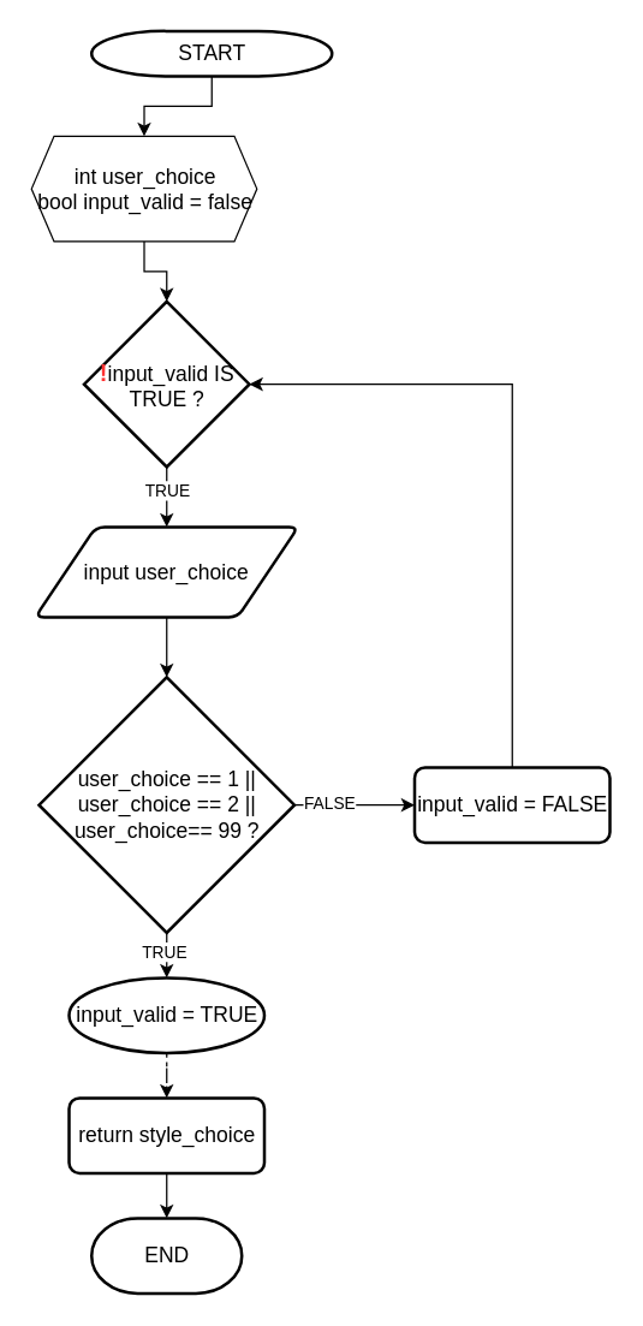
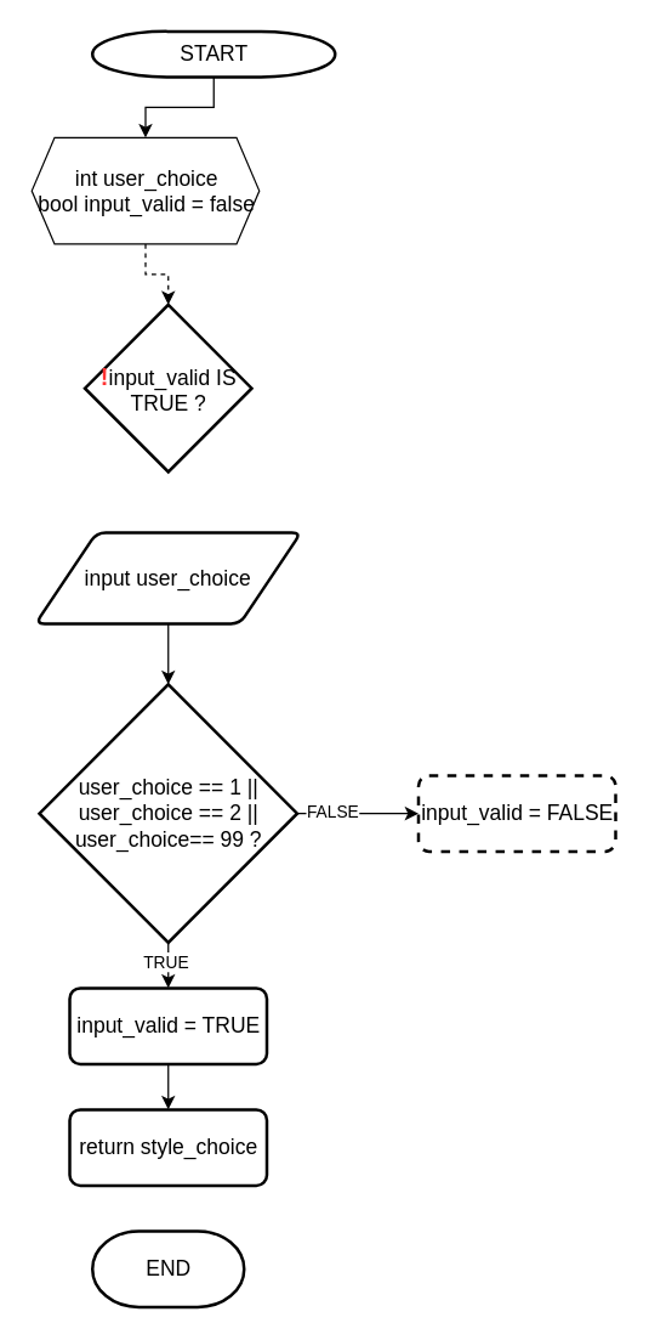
- <mxCell id="4" value="" style="edgeStyle=orthogonalEdgeStyle;rounded=0;orthogonalLoop=1;jettySize=auto;html=1;fontSize=14;" parent="1" source="5" target="8" edge="1"><mxGeometry relative="1" as="geometry" /></mxCell>
+ <mxCell id="4" value="" style="edgeStyle=orthogonalEdgeStyle;rounded=0;orthogonalLoop=1;jettySize=auto;html=1;fontSize=14;dashed=1;" parent="1" source="5" target="8" edge="1"><mxGeometry relative="1" as="geometry" /></mxCell>
- <mxCell id="22" style="edgeStyle=orthogonalEdgeStyle;rounded=0;orthogonalLoop=1;jettySize=auto;html=1;exitX=0.5;exitY=0;exitDx=0;exitDy=0;entryX=1;entryY=0.5;entryDx=0;entryDy=0;entryPerimeter=0;" parent="1" source="21" target="8" edge="1"><mxGeometry relative="1" as="geometry" /></mxCell>
- <mxCell id="6" value="" style="edgeStyle=orthogonalEdgeStyle;rounded=0;orthogonalLoop=1;jettySize=auto;html=1;fontSize=14;" parent="1" source="8" target="10" edge="1"><mxGeometry relative="1" as="geometry" /></mxCell>
- <mxCell id="7" value="TRUE" style="edgeLabel;html=1;align=center;verticalAlign=middle;resizable=0;points=[];" parent="6" vertex="1" connectable="0"><mxGeometry x="-0.27" relative="1" as="geometry"><mxPoint as="offset" /></mxGeometry></mxCell>
- <mxCell id="21" value="input_valid = FALSE" style="rounded=1;whiteSpace=wrap;html=1;absoluteArcSize=1;arcSize=14;strokeWidth=2;fontSize=14;" parent="1" vertex="1"><mxGeometry x="275.5" y="510" width="130" height="50" as="geometry" /></mxCell>
+ <mxCell id="21" value="input_valid = FALSE" style="rounded=1;whiteSpace=wrap;html=1;absoluteArcSize=1;arcSize=14;strokeWidth=2;fontSize=14;dashed=1;" parent="1" vertex="1"><mxGeometry x="275.5" y="510" width="130" height="50" as="geometry" /></mxCell>
- <mxCell id="17" value="input_valid = TRUE" style="ellipse;whiteSpace=wrap;html=1;absoluteArcSize=1;arcSize=14;strokeWidth=2;fontSize=14;" parent="1" vertex="1"><mxGeometry x="45.5" y="650" width="130" height="50" as="geometry" /></mxCell>
+ <mxCell id="17" value="input_valid = TRUE" style="rounded=1;whiteSpace=wrap;html=1;absoluteArcSize=1;arcSize=14;strokeWidth=2;fontSize=14;" parent="1" vertex="1"><mxGeometry x="45.5" y="650" width="130" height="50" as="geometry" /></mxCell>
- <mxCell id="16" value="" style="edgeStyle=orthogonalEdgeStyle;rounded=0;orthogonalLoop=1;jettySize=auto;html=1;fontSize=14;dashed=1;" parent="1" source="17" target="19" edge="1"><mxGeometry relative="1" as="geometry" /></mxCell>
+ <mxCell id="16" value="" style="edgeStyle=orthogonalEdgeStyle;rounded=0;orthogonalLoop=1;jettySize=auto;html=1;fontSize=14;" parent="1" source="17" target="19" edge="1"><mxGeometry relative="1" as="geometry" /></mxCell>
- <mxCell id="18" value="" style="edgeStyle=orthogonalEdgeStyle;rounded=0;orthogonalLoop=1;jettySize=auto;html=1;fontSize=14;" parent="1" source="19" target="20" edge="1"><mxGeometry relative="1" as="geometry" /></mxCell>
